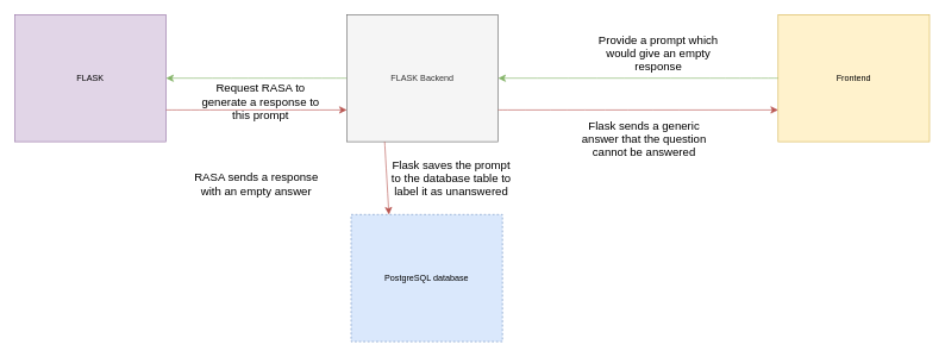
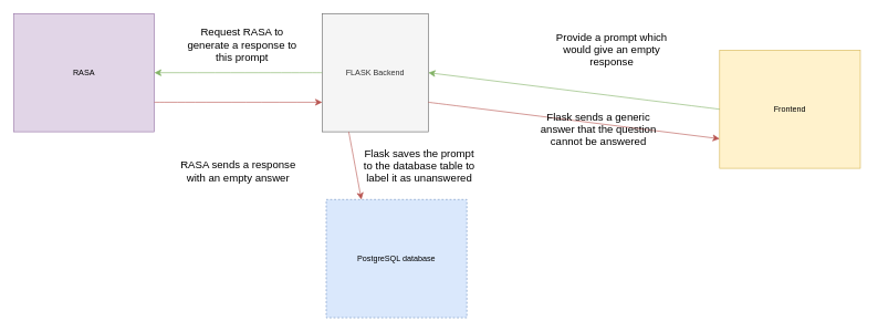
- <mxCell id="2" value="FLASK" style="rounded=0;whiteSpace=wrap;html=1;fillColor=#e1d5e7;strokeColor=#9673a6;" vertex="1" parent="1"><mxGeometry x="20" y="20" width="212" height="178" as="geometry" /></mxCell>
+ <mxCell id="2" value="RASA" style="rounded=0;whiteSpace=wrap;html=1;fillColor=#e1d5e7;strokeColor=#9673a6;" vertex="1" parent="1"><mxGeometry x="20" y="20" width="212" height="178" as="geometry" /></mxCell>
- <mxCell id="3" value="FLASK Backend" style="rounded=0;whiteSpace=wrap;html=1;fillColor=#f5f5f5;strokeColor=#666666;fontColor=#333333;" vertex="1" parent="1"><mxGeometry x="485" y="20" width="212" height="178" as="geometry" /></mxCell>
+ <mxCell id="3" value="FLASK Backend" style="rounded=0;whiteSpace=wrap;html=1;fillColor=#f5f5f5;strokeColor=#666666;fontColor=#333333;" vertex="1" parent="1"><mxGeometry x="485" y="20" width="160" height="178" as="geometry" /></mxCell>
- <mxCell id="4" value="Frontend" style="rounded=0;whiteSpace=wrap;html=1;fillColor=#fff2cc;strokeColor=#d6b656;" vertex="1" parent="1"><mxGeometry x="1089" y="20" width="212" height="178" as="geometry" /></mxCell>
+ <mxCell id="4" value="Frontend" style="rounded=0;whiteSpace=wrap;html=1;fillColor=#fff2cc;strokeColor=#d6b656;" vertex="1" parent="1"><mxGeometry x="1084" y="75" width="212" height="178" as="geometry" /></mxCell>
- <mxCell id="9" value="Request RASA to generate a response to this prompt" style="text;html=1;align=center;verticalAlign=middle;whiteSpace=wrap;rounded=0;fontSize=16;" vertex="1" parent="1"><mxGeometry x="274" y="127" width="181" height="30" as="geometry" /></mxCell>
+ <mxCell id="9" value="Request RASA to generate a response to this prompt" style="text;html=1;align=center;verticalAlign=middle;whiteSpace=wrap;rounded=0;fontSize=16;" vertex="1" parent="1"><mxGeometry x="274" y="52" width="181" height="30" as="geometry" /></mxCell>
